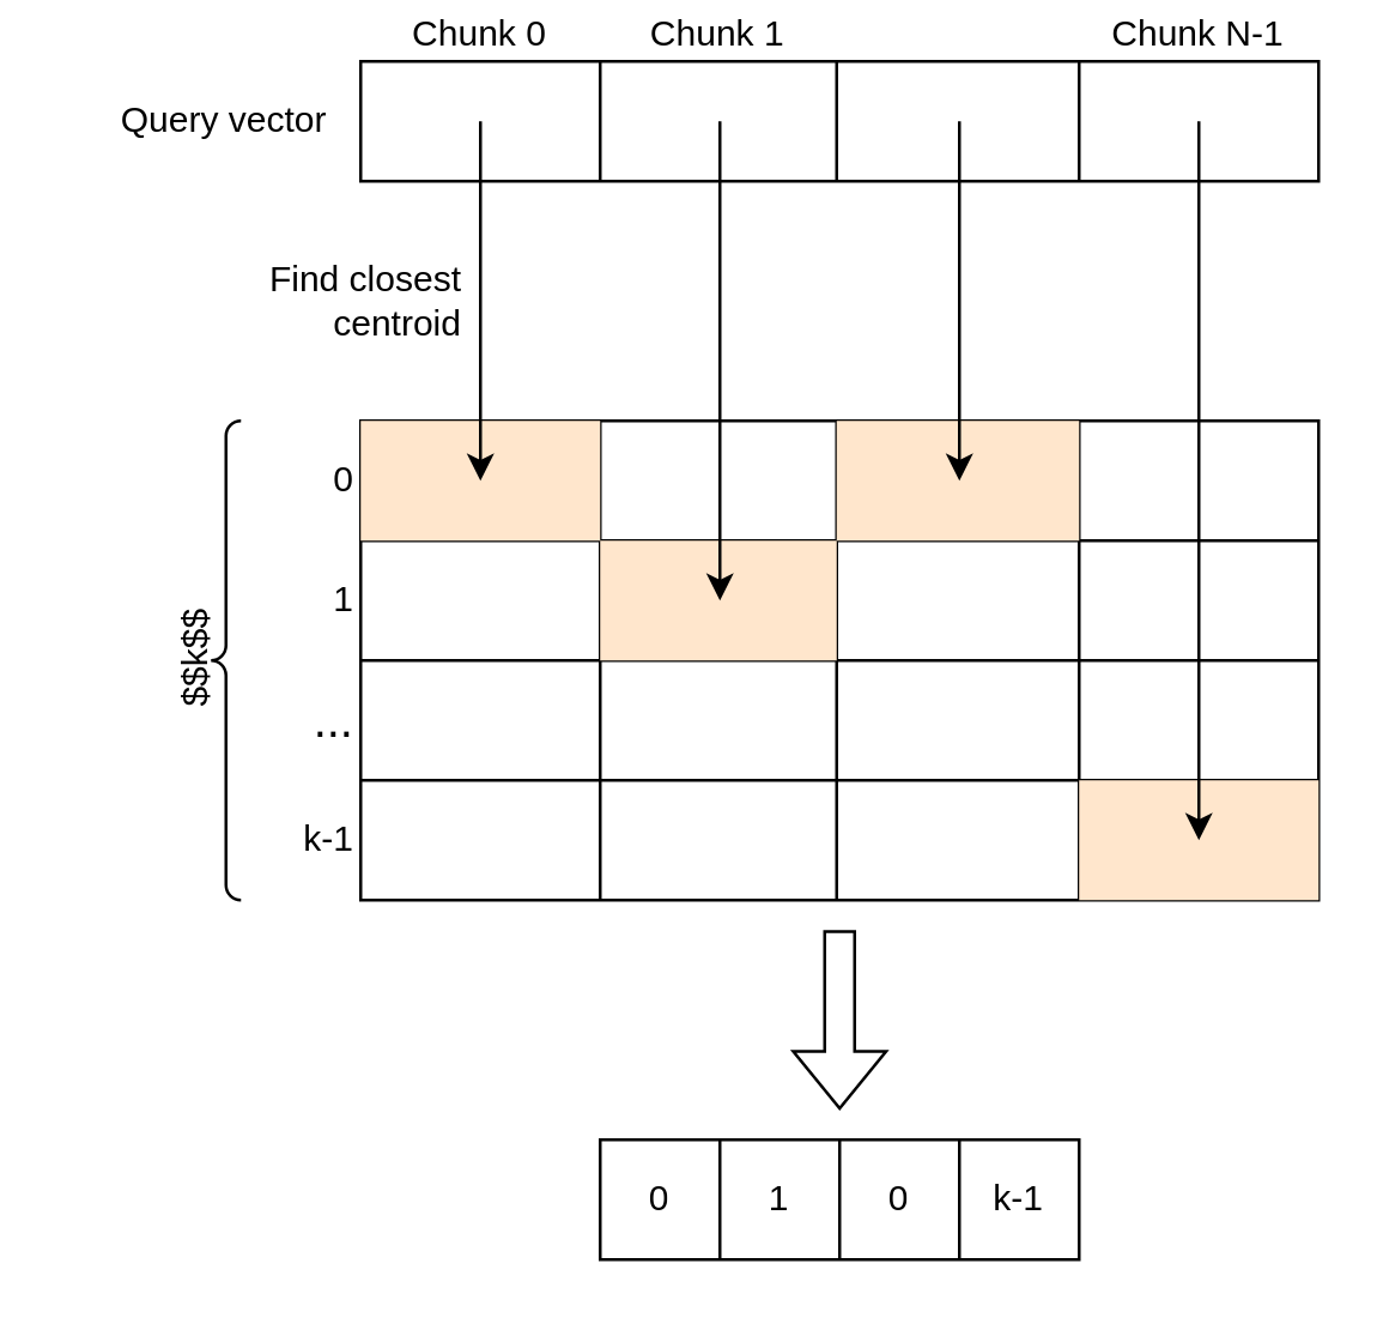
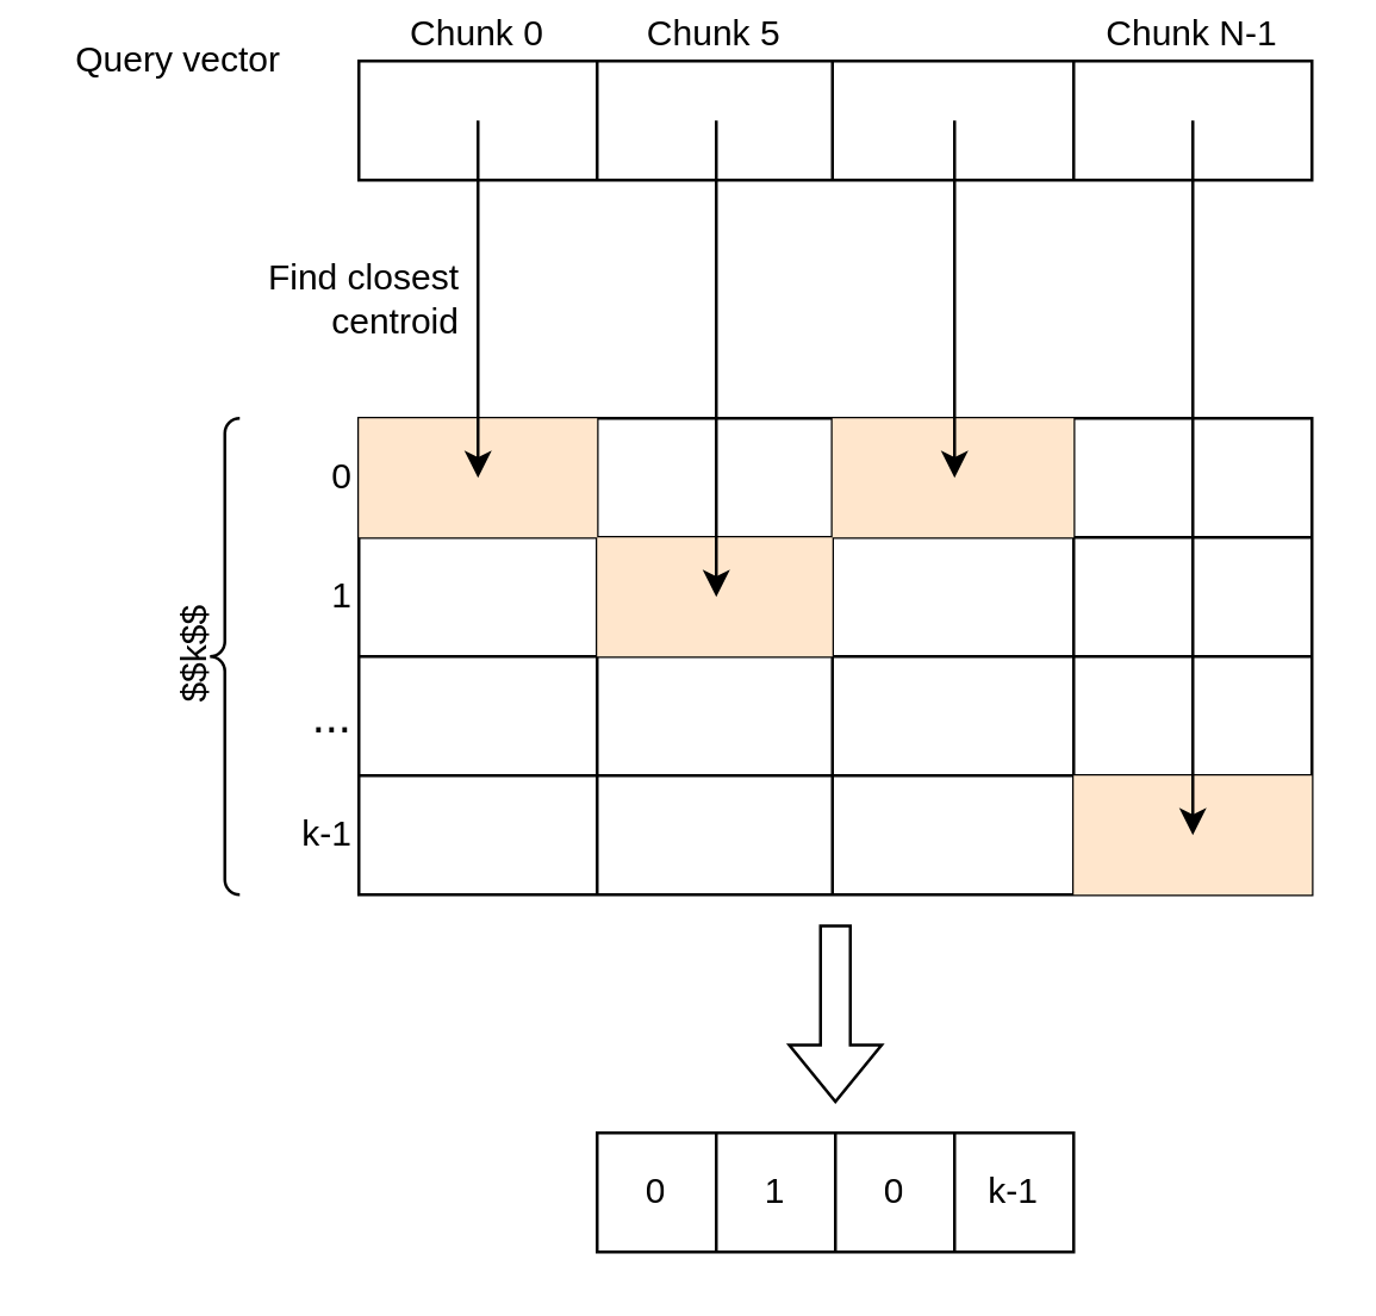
- <mxCell id="5" value="Chunk 1" style="shape=partialRectangle;html=1;whiteSpace=wrap;connectable=0;strokeColor=inherit;overflow=hidden;fillColor=none;top=0;left=0;bottom=0;right=0;pointerEvents=1;fontSize=12;labelPosition=center;verticalLabelPosition=top;align=center;verticalAlign=bottom;" parent="3" vertex="1"><mxGeometry x="80" width="79" height="40" as="geometry"><mxRectangle width="79" height="40" as="alternateBounds" /></mxGeometry></mxCell>
+ <mxCell id="5" value="Chunk 5" style="shape=partialRectangle;html=1;whiteSpace=wrap;connectable=0;strokeColor=inherit;overflow=hidden;fillColor=none;top=0;left=0;bottom=0;right=0;pointerEvents=1;fontSize=12;labelPosition=center;verticalLabelPosition=top;align=center;verticalAlign=bottom;" parent="3" vertex="1"><mxGeometry x="80" width="79" height="40" as="geometry"><mxRectangle width="79" height="40" as="alternateBounds" /></mxGeometry></mxCell>
- <mxCell id="42" value="Query vector" style="text;html=1;align=right;verticalAlign=middle;resizable=0;points=[];autosize=1;strokeColor=none;fillColor=none;" vertex="1" parent="1"><mxGeometry x="20" y="25" width="90" height="30" as="geometry" /></mxCell>
+ <mxCell id="42" value="Query vector" style="text;html=1;align=right;verticalAlign=middle;resizable=0;points=[];autosize=1;strokeColor=none;fillColor=none;" vertex="1" parent="1"><mxGeometry x="5" y="5" width="90" height="30" as="geometry" /></mxCell>
